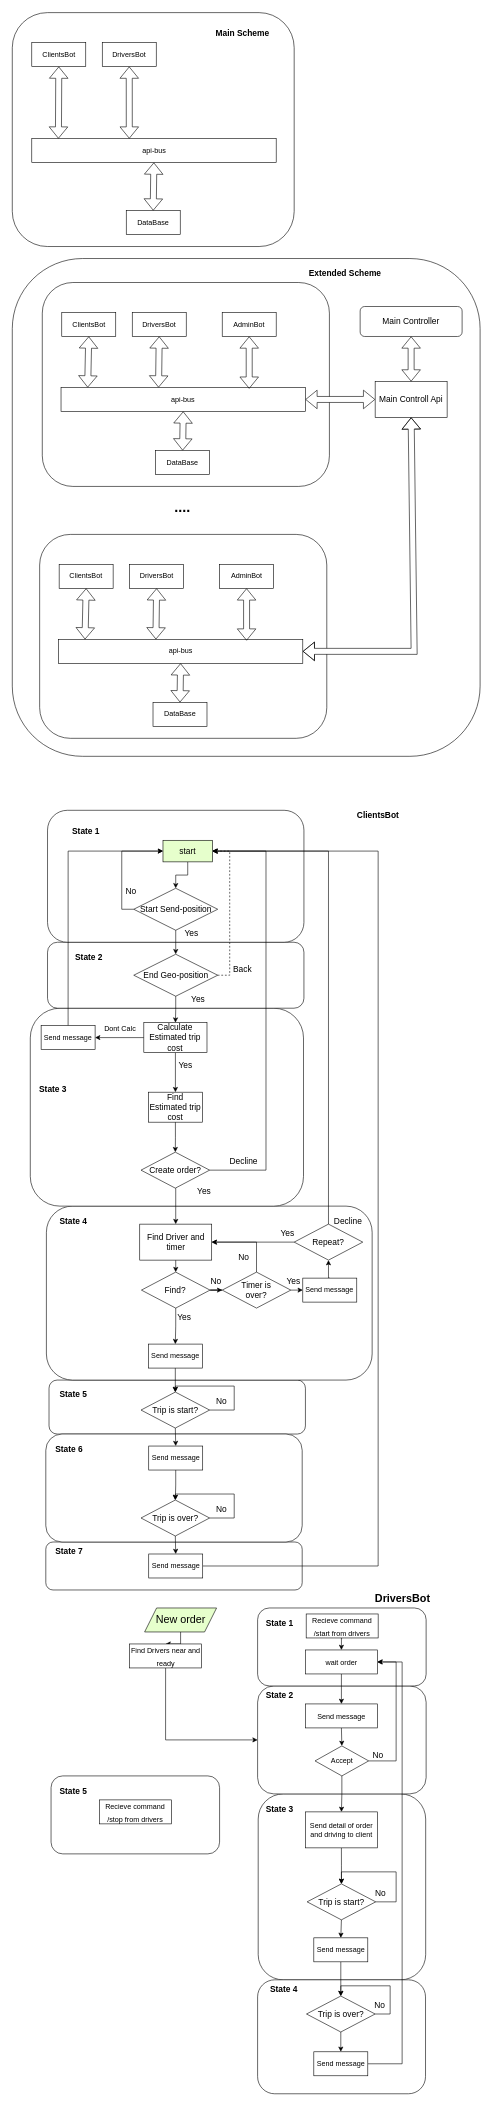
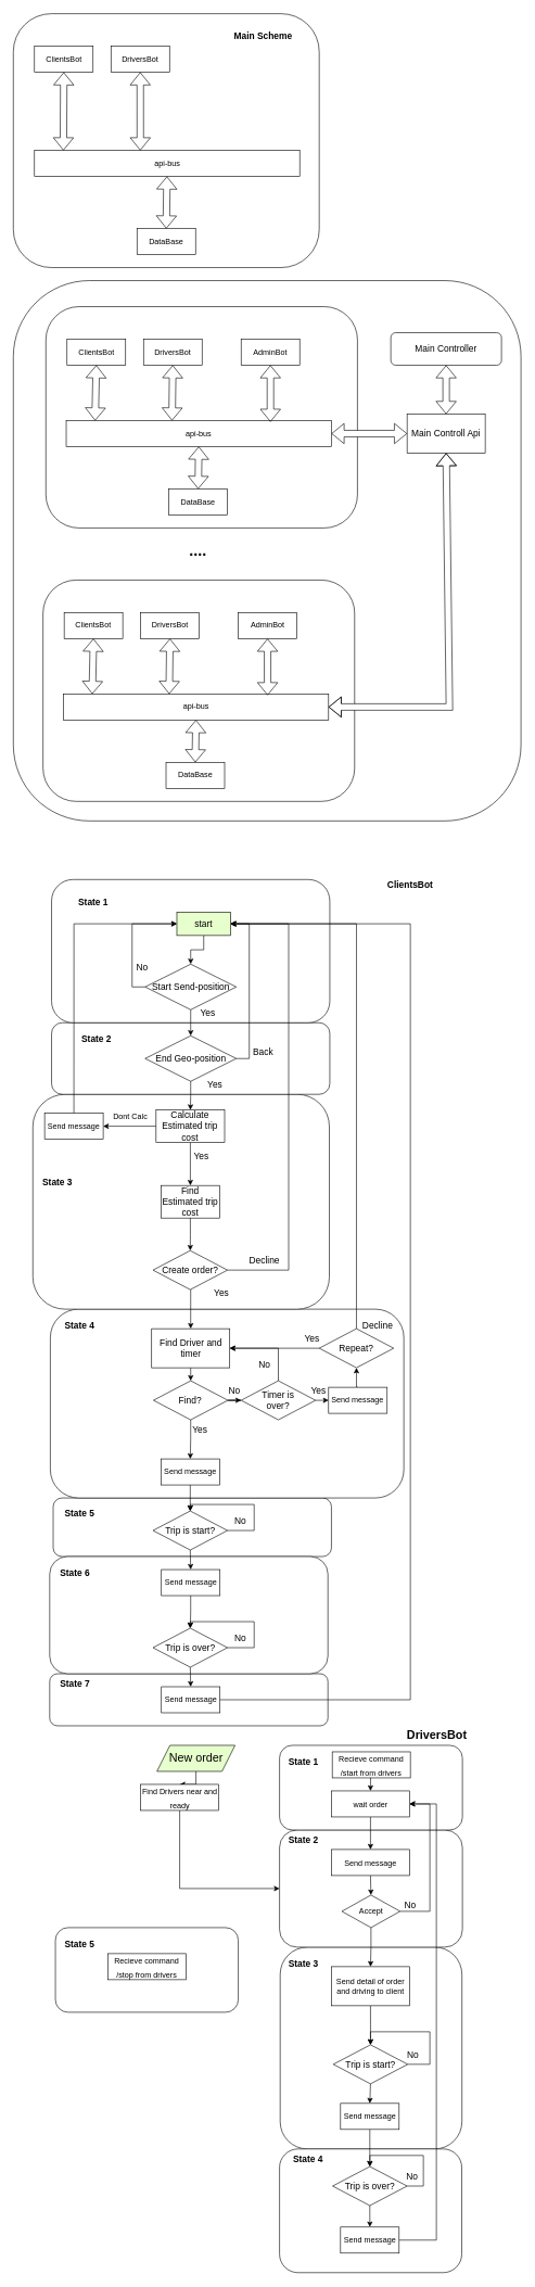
- <mxCell id="29" value="&lt;font&gt;&lt;span style=&quot;font-size: 14px&quot;&gt;&lt;b&gt;Extended&lt;/b&gt;&lt;/span&gt;&lt;b style=&quot;font-size: 14px&quot;&gt;&amp;nbsp;Scheme&lt;/b&gt;&lt;/font&gt;" style="text;html=1;strokeColor=none;fillColor=none;align=center;verticalAlign=middle;whiteSpace=wrap;rounded=0;" parent="1" vertex="1"><mxGeometry x="510" y="440" width="130" height="30" as="geometry" /></mxCell>
- <mxCell id="56" style="edgeStyle=orthogonalEdgeStyle;rounded=0;orthogonalLoop=1;jettySize=auto;html=1;exitX=1;exitY=0.5;exitDx=0;exitDy=0;entryX=1;entryY=0.5;entryDx=0;entryDy=0;fontSize=14;fillColor=#FFFFFF;dashed=1;" parent="1" source="58" target="51" edge="1"><mxGeometry relative="1" as="geometry" /></mxCell>
+ <mxCell id="56" style="edgeStyle=orthogonalEdgeStyle;rounded=0;orthogonalLoop=1;jettySize=auto;html=1;exitX=1;exitY=0.5;exitDx=0;exitDy=0;entryX=1;entryY=0.5;entryDx=0;entryDy=0;fontSize=14;fillColor=#FFFFFF;" parent="1" source="58" target="51" edge="1"><mxGeometry relative="1" as="geometry" /></mxCell>
